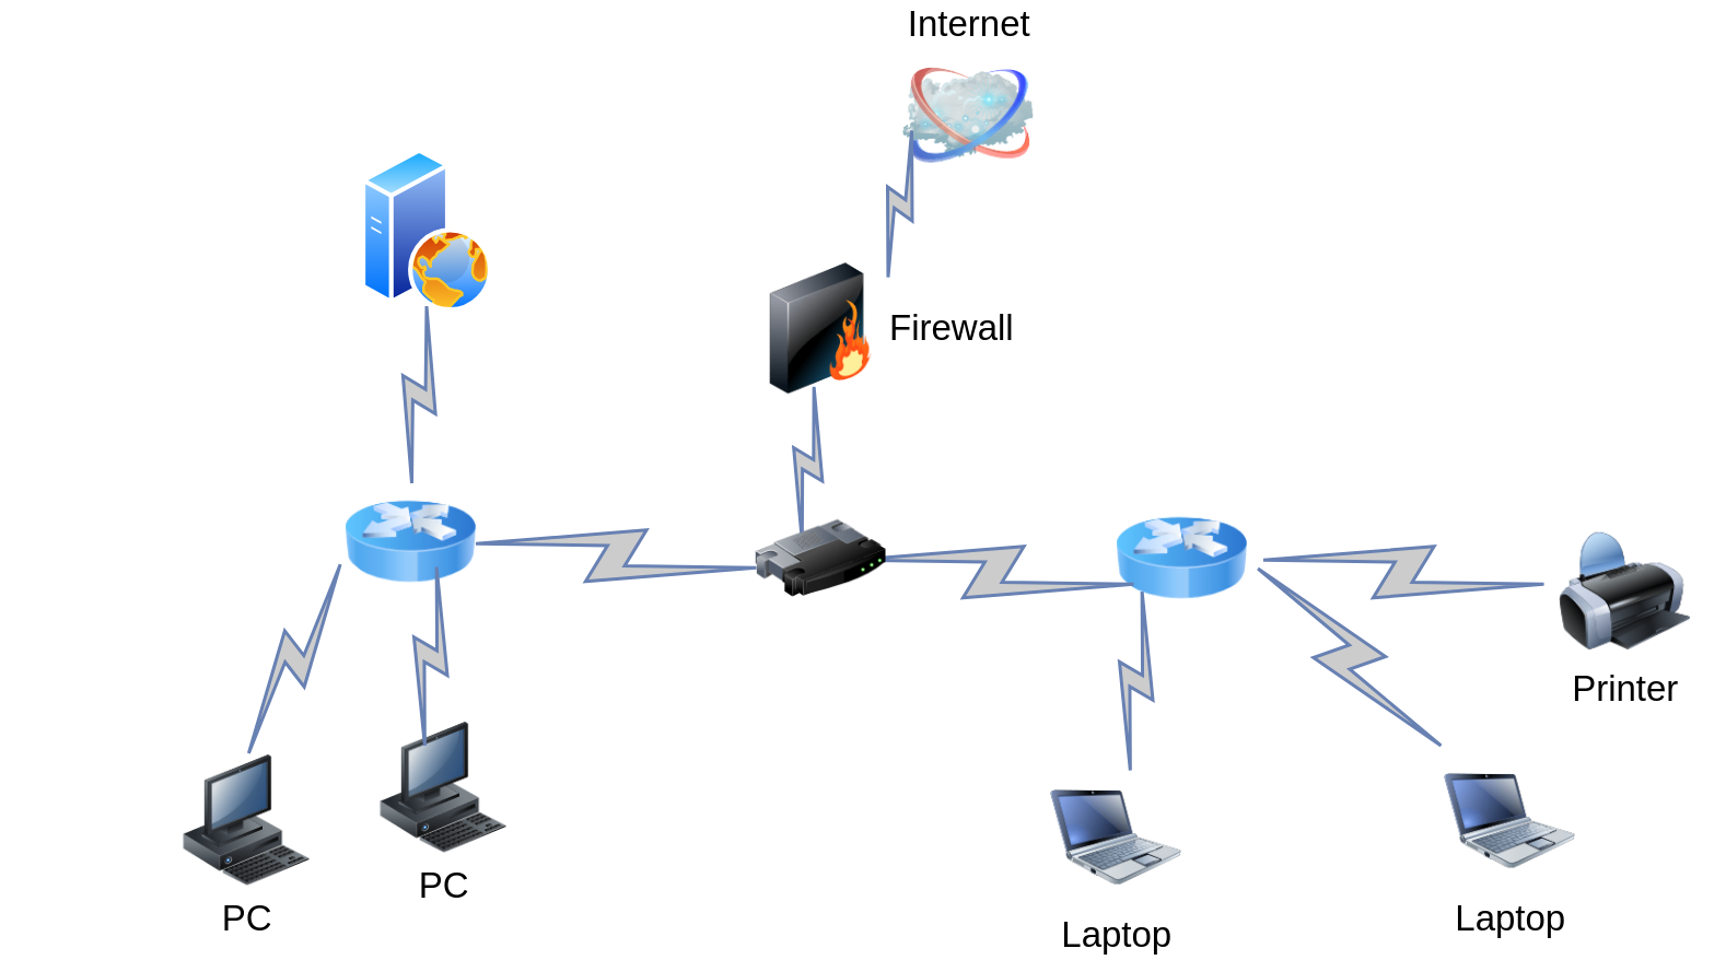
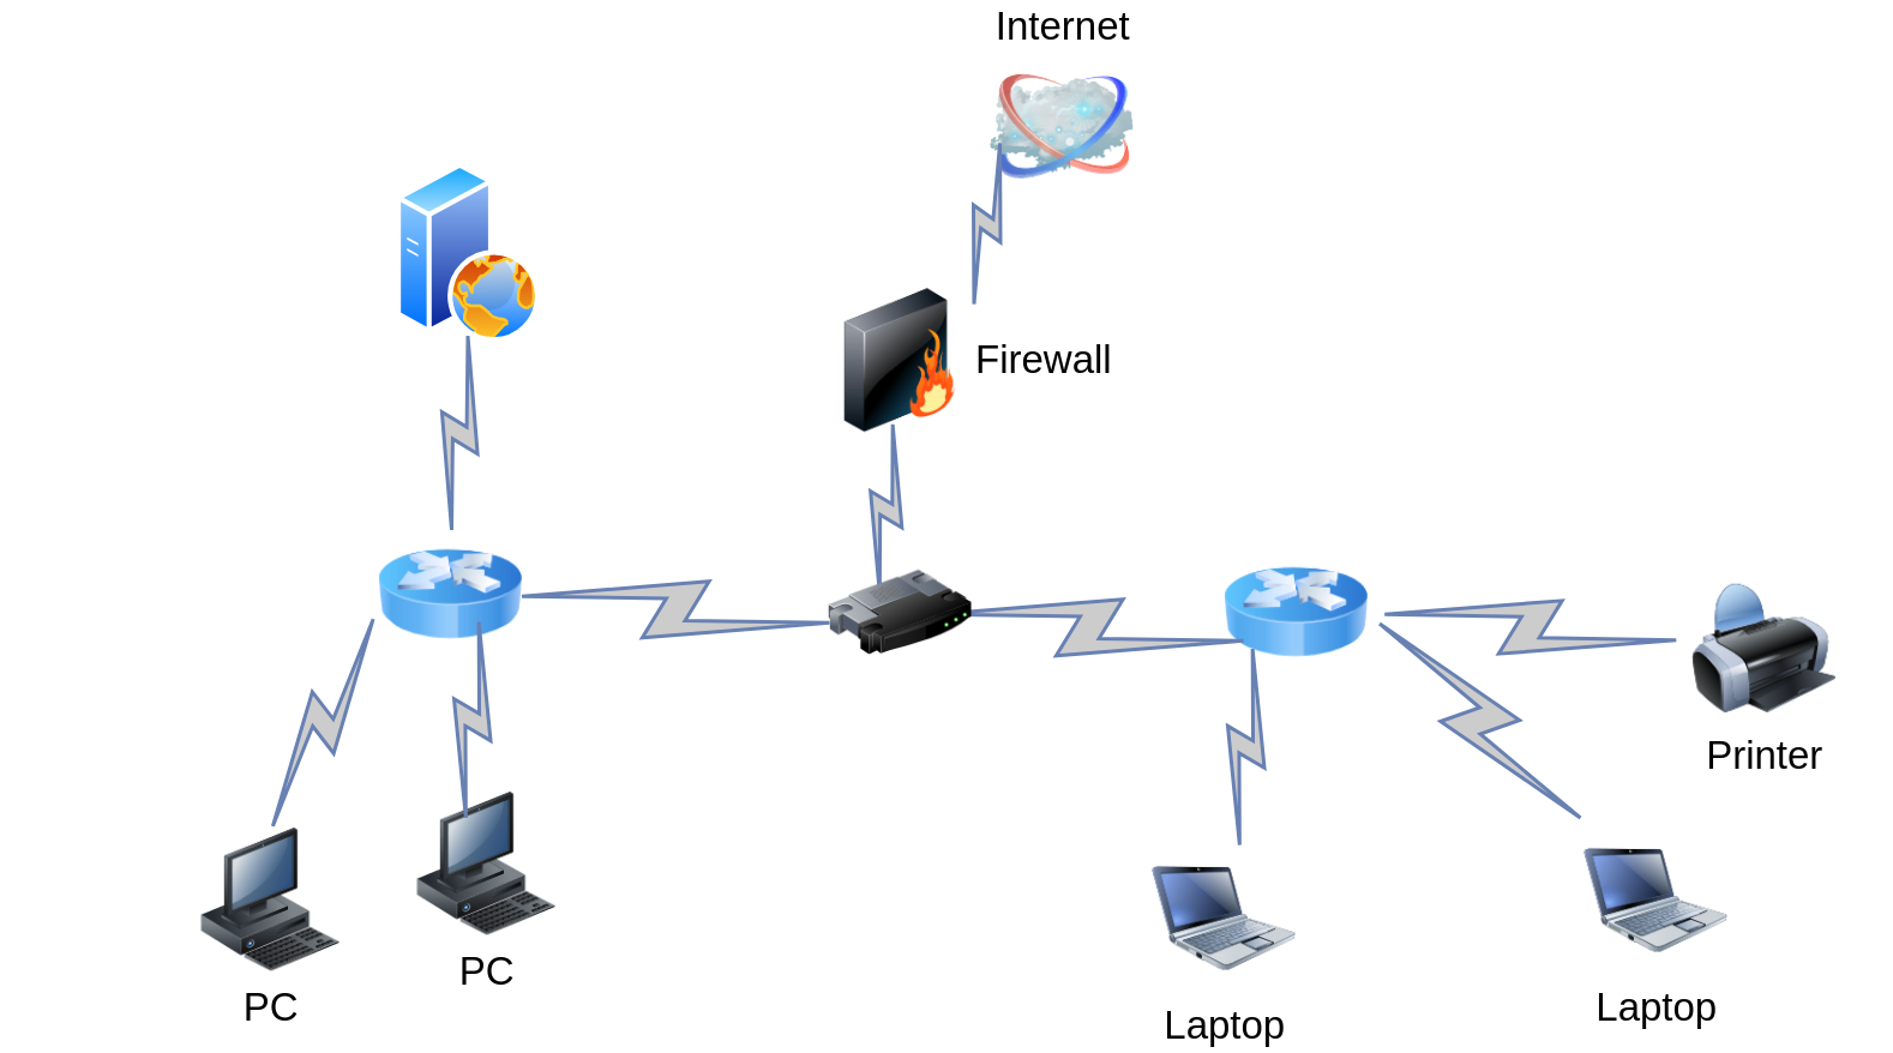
- <mxCell id="4" value="Printer" style="image;html=1;labelBackgroundColor=#ffffff;image=img/lib/clip_art/computers/Printer_128x128.png;rounded=1;shadow=0;comic=0;strokeWidth=2;fontSize=22" parent="1" vertex="1"><mxGeometry x="950" y="320" width="80" height="80" as="geometry" /></mxCell>
+ <mxCell id="4" value="Printer" style="image;html=1;labelBackgroundColor=#ffffff;image=img/lib/clip_art/computers/Printer_128x128.png;rounded=1;shadow=0;comic=0;strokeWidth=2;fontSize=22" parent="1" vertex="1"><mxGeometry x="940" y="320" width="80" height="80" as="geometry" /></mxCell>
